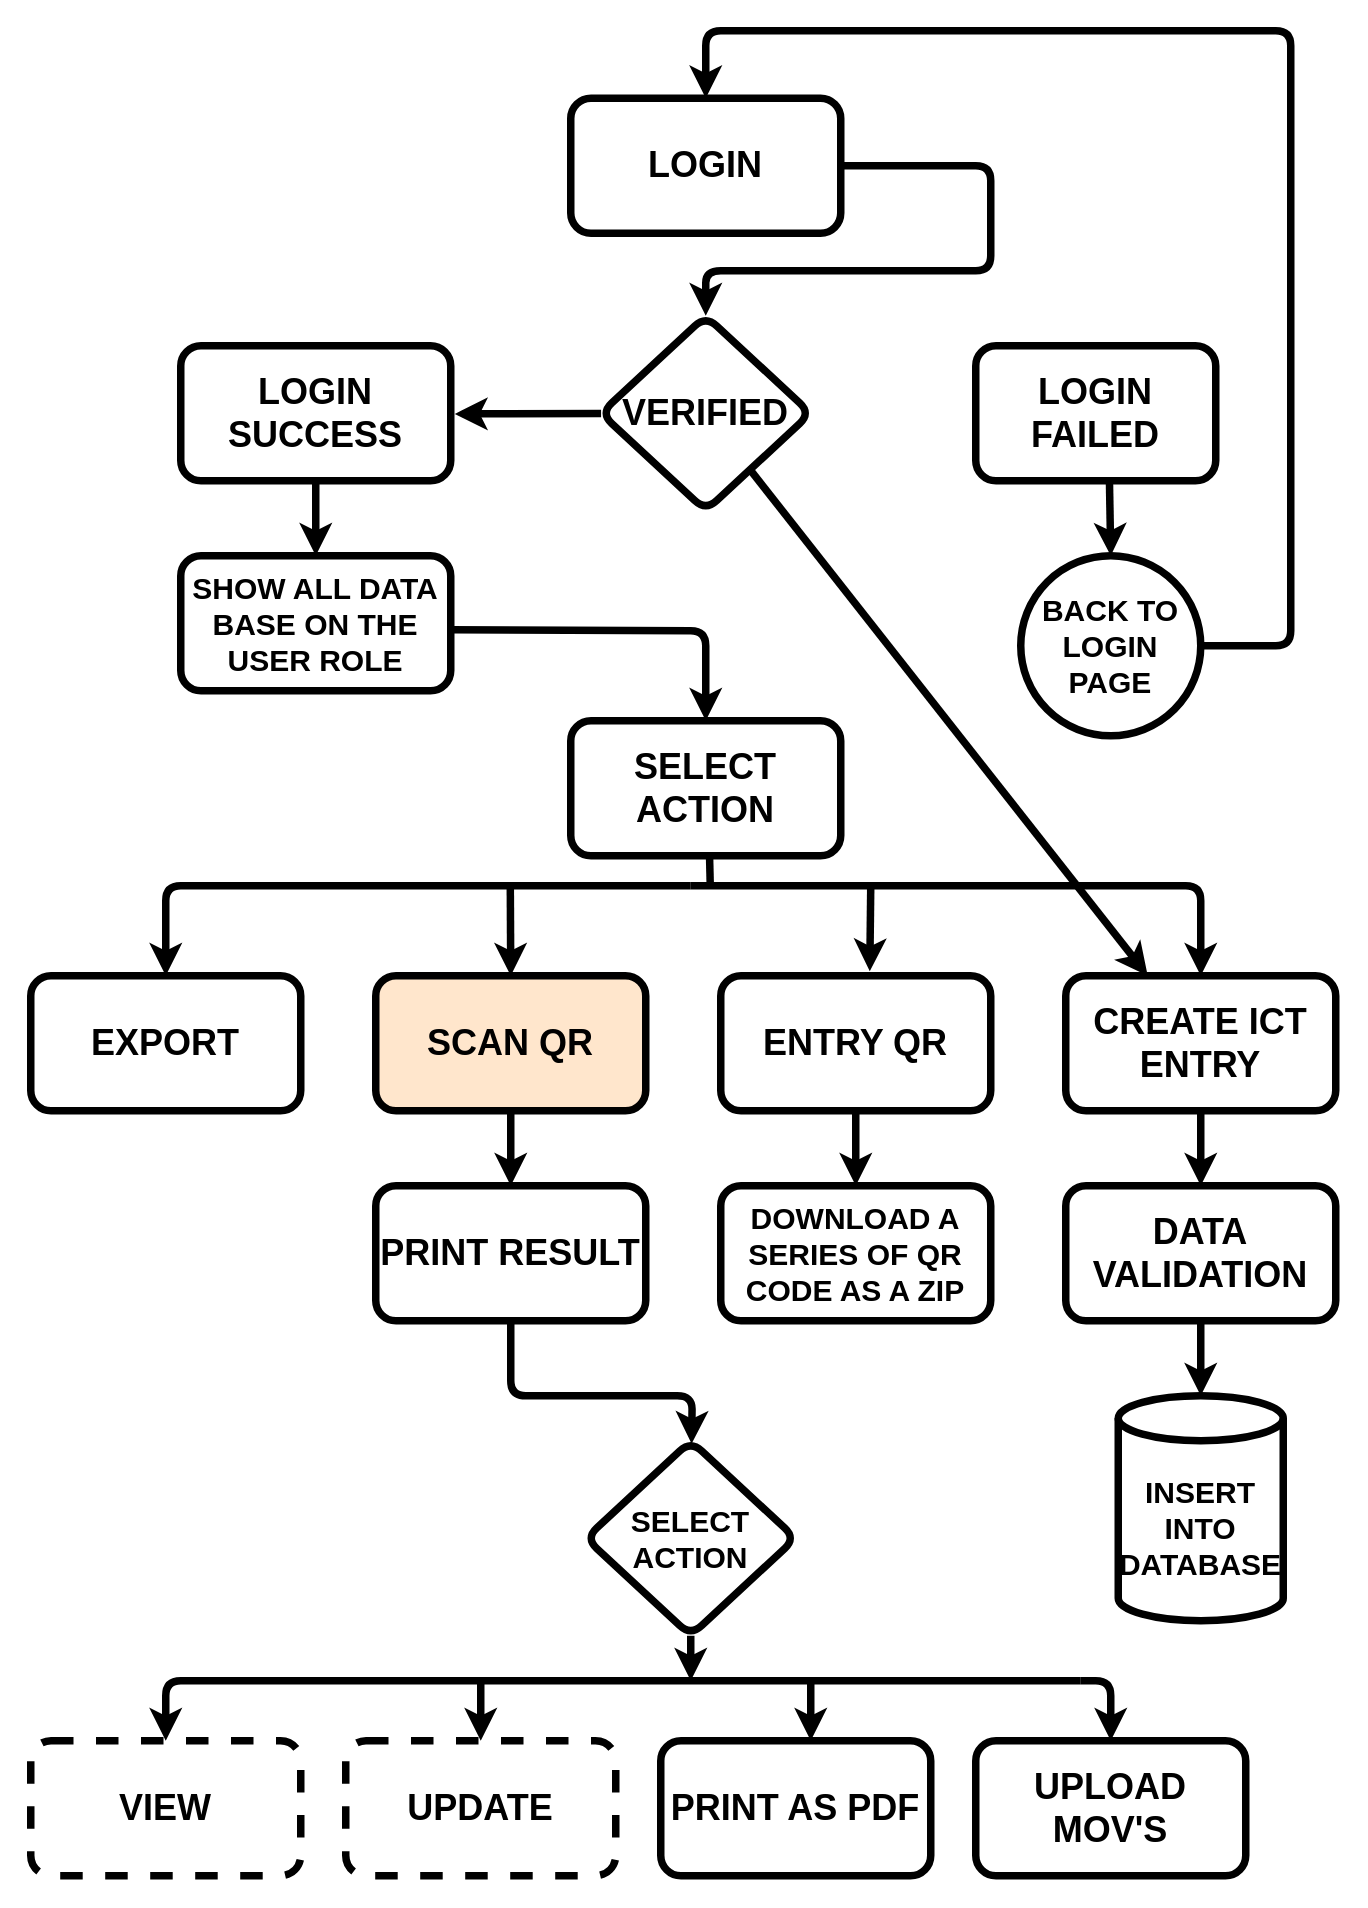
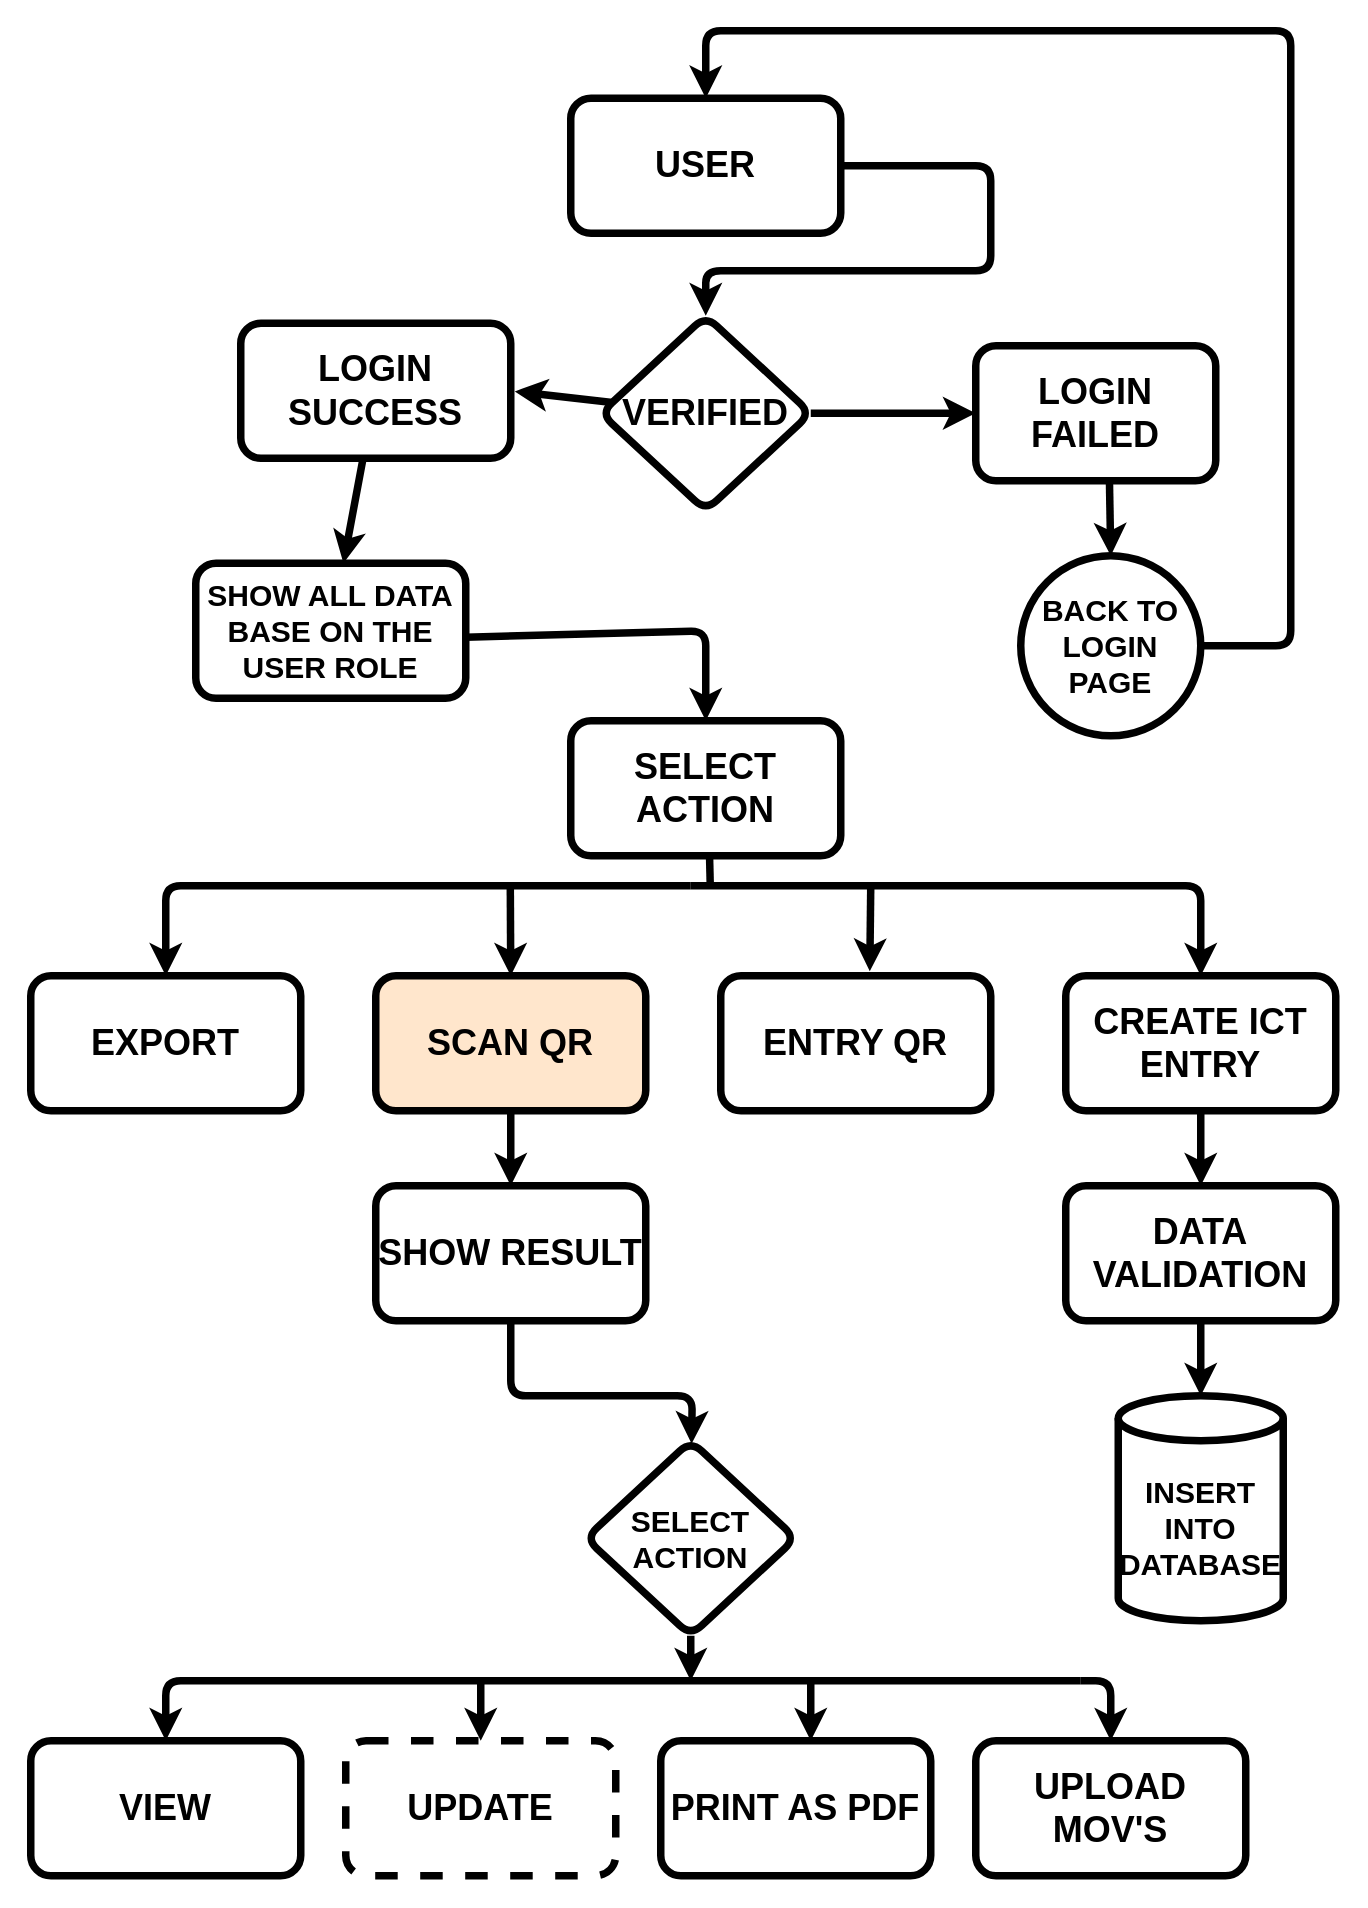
- <mxCell id="3" value="&lt;font style=&quot;font-size: 24px;&quot;&gt;&lt;b&gt;LOGIN&lt;/b&gt;&lt;/font&gt;" style="rounded=1;whiteSpace=wrap;html=1;strokeWidth=5;" vertex="1" parent="1"><mxGeometry x="380" y="65" width="180" height="90" as="geometry" /></mxCell>
+ <mxCell id="3" value="&lt;font style=&quot;font-size: 24px;&quot;&gt;&lt;b&gt;USER&lt;/b&gt;&lt;/font&gt;" style="rounded=1;whiteSpace=wrap;html=1;strokeWidth=5;" vertex="1" parent="1"><mxGeometry x="380" y="65" width="180" height="90" as="geometry" /></mxCell>
- <mxCell id="9" value="&lt;b&gt;&lt;font style=&quot;font-size: 24px;&quot;&gt;LOGIN SUCCESS&lt;/font&gt;&lt;/b&gt;" style="rounded=1;whiteSpace=wrap;html=1;strokeWidth=5;" vertex="1" parent="1"><mxGeometry x="120" y="230" width="180" height="90" as="geometry" /></mxCell>
+ <mxCell id="9" value="&lt;b&gt;&lt;font style=&quot;font-size: 24px;&quot;&gt;LOGIN SUCCESS&lt;/font&gt;&lt;/b&gt;" style="rounded=1;whiteSpace=wrap;html=1;strokeWidth=5;" vertex="1" parent="1"><mxGeometry x="160" y="215" width="180" height="90" as="geometry" /></mxCell>
- <mxCell id="12" value="&lt;font style=&quot;font-size: 20px;&quot;&gt;&lt;b&gt;SHOW ALL DATA BASE ON THE USER ROLE&lt;/b&gt;&lt;/font&gt;" style="rounded=1;whiteSpace=wrap;html=1;strokeWidth=5;" vertex="1" parent="1"><mxGeometry x="120" y="370" width="180" height="90" as="geometry" /></mxCell>
+ <mxCell id="12" value="&lt;font style=&quot;font-size: 20px;&quot;&gt;&lt;b&gt;SHOW ALL DATA BASE ON THE USER ROLE&lt;/b&gt;&lt;/font&gt;" style="rounded=1;whiteSpace=wrap;html=1;strokeWidth=5;" vertex="1" parent="1"><mxGeometry x="130" y="375" width="180" height="90" as="geometry" /></mxCell>
- <mxCell id="4" style="edgeStyle=none;html=1;strokeWidth=5;" edge="1" parent="1" source="5" target="24"><mxGeometry relative="1" as="geometry" /></mxCell>
+ <mxCell id="4" style="edgeStyle=none;html=1;strokeWidth=5;" edge="1" parent="1" source="5" target="7"><mxGeometry relative="1" as="geometry" /></mxCell>
- <mxCell id="21" style="edgeStyle=none;html=1;strokeWidth=5;" edge="1" parent="1" source="22" target="26"><mxGeometry relative="1" as="geometry" /></mxCell>
- <mxCell id="25" value="&lt;b&gt;&lt;font style=&quot;font-size: 24px;&quot;&gt;PRINT RESULT&lt;/font&gt;&lt;/b&gt;" style="rounded=1;whiteSpace=wrap;html=1;strokeWidth=5;" vertex="1" parent="1"><mxGeometry x="250" y="790" width="180" height="90" as="geometry" /></mxCell>
+ <mxCell id="25" value="&lt;b&gt;&lt;font style=&quot;font-size: 24px;&quot;&gt;SHOW RESULT&lt;/font&gt;&lt;/b&gt;" style="rounded=1;whiteSpace=wrap;html=1;strokeWidth=5;" vertex="1" parent="1"><mxGeometry x="250" y="790" width="180" height="90" as="geometry" /></mxCell>
- <mxCell id="26" value="&lt;b&gt;&lt;font style=&quot;font-size: 20px;&quot;&gt;DOWNLOAD A SERIES OF QR CODE AS A ZIP&lt;/font&gt;&lt;/b&gt;" style="rounded=1;whiteSpace=wrap;html=1;strokeWidth=5;" vertex="1" parent="1"><mxGeometry x="480" y="790" width="180" height="90" as="geometry" /></mxCell>
- <mxCell id="32" value="&lt;b&gt;&lt;font style=&quot;font-size: 24px;&quot;&gt;VIEW&lt;/font&gt;&lt;/b&gt;" style="rounded=1;whiteSpace=wrap;html=1;strokeWidth=5;dashed=1;" vertex="1" parent="1"><mxGeometry y="1160" width="180" height="90" as="geometry" x="20" /></mxCell>
+ <mxCell id="32" value="&lt;b&gt;&lt;font style=&quot;font-size: 24px;&quot;&gt;VIEW&lt;/font&gt;&lt;/b&gt;" style="rounded=1;whiteSpace=wrap;html=1;strokeWidth=5;" vertex="1" parent="1"><mxGeometry y="1160" width="180" height="90" as="geometry" x="20" /></mxCell>
